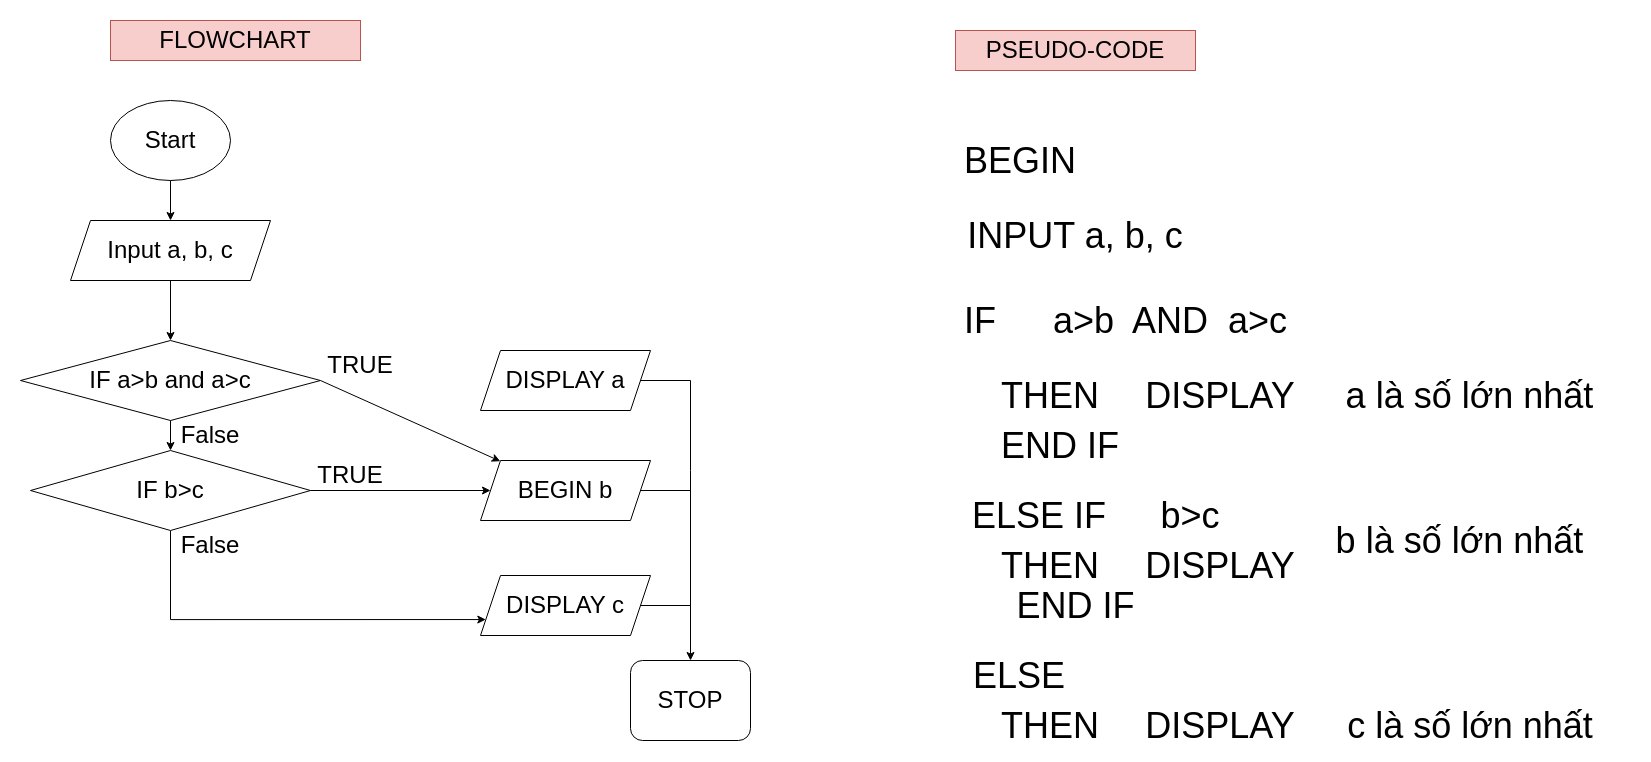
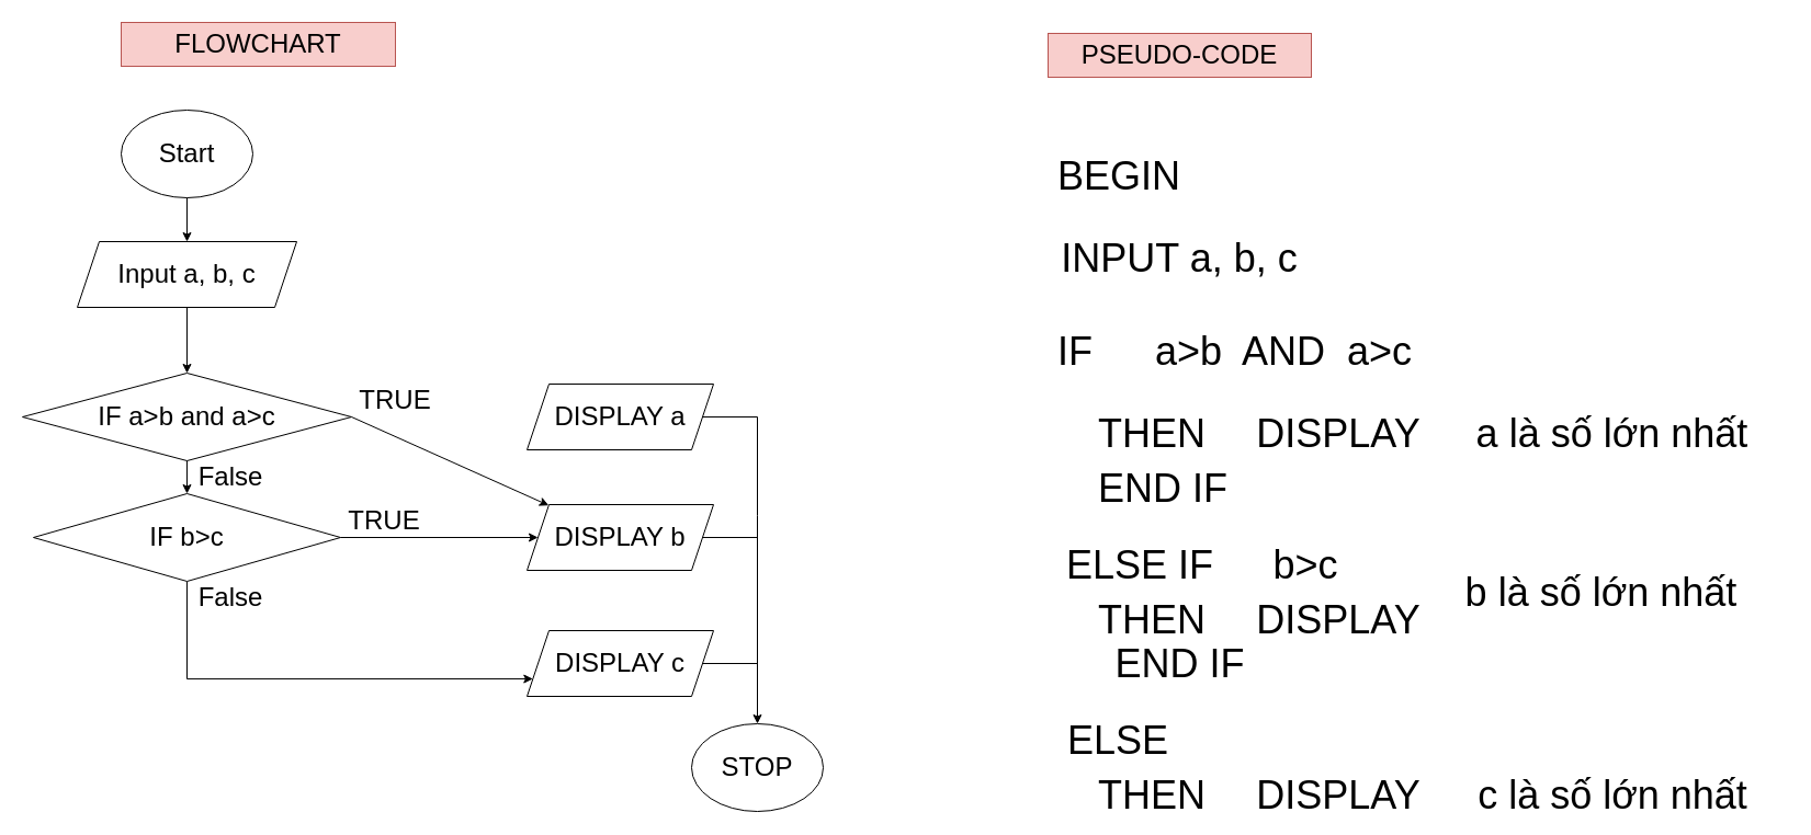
- <mxCell id="12" value="BEGIN b" style="shape=parallelogram;perimeter=parallelogramPerimeter;whiteSpace=wrap;html=1;fixedSize=1;fontSize=24;" parent="1" vertex="1"><mxGeometry x="480" y="460" width="170" height="60" as="geometry" /></mxCell>
+ <mxCell id="12" value="DISPLAY b" style="shape=parallelogram;perimeter=parallelogramPerimeter;whiteSpace=wrap;html=1;fixedSize=1;fontSize=24;" parent="1" vertex="1"><mxGeometry x="480" y="460" width="170" height="60" as="geometry" /></mxCell>
- <mxCell id="21" value="STOP" style="whiteSpace=wrap;html=1;fontSize=24;rounded=1;" parent="1" vertex="1"><mxGeometry x="630" y="660" width="120" height="80" as="geometry" /></mxCell>
+ <mxCell id="21" value="STOP" style="ellipse;whiteSpace=wrap;html=1;fontSize=24;" parent="1" vertex="1"><mxGeometry x="630" y="660" width="120" height="80" as="geometry" /></mxCell>
